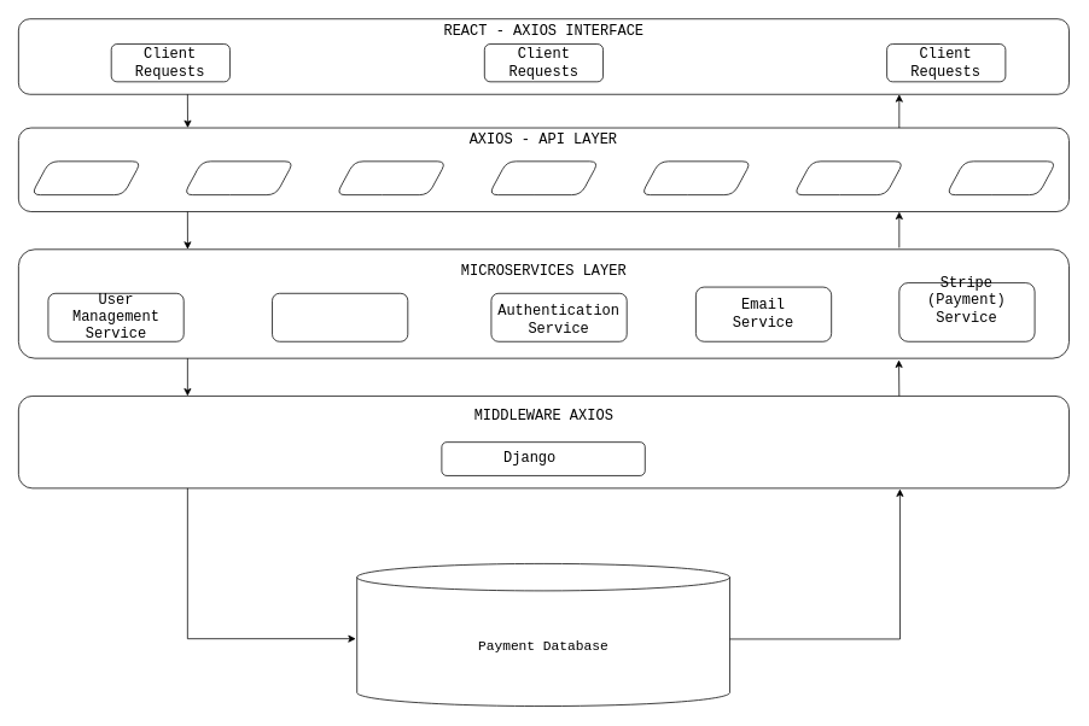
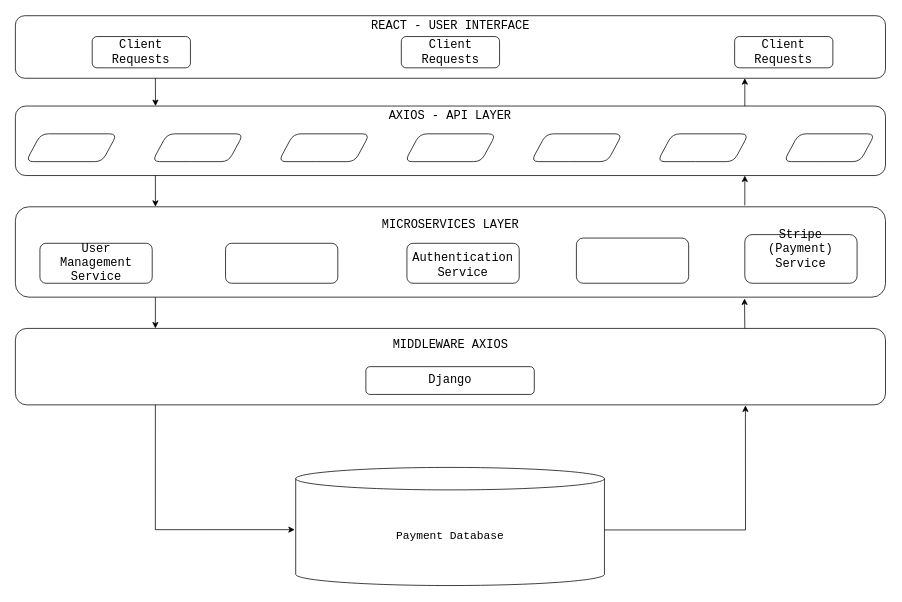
- <mxCell id="28" value="&lt;font style=&quot;font-size: 16px;&quot;&gt;REACT - AXIOS INTERFACE&lt;/font&gt;" style="text;html=1;strokeColor=none;fillColor=none;align=center;verticalAlign=middle;whiteSpace=wrap;rounded=0;fontFamily=Courier New;" parent="2" vertex="1"><mxGeometry x="460.924" width="238.651" height="27.805" as="geometry" /></mxCell>
+ <mxCell id="28" value="&lt;font style=&quot;font-size: 16px;&quot;&gt;REACT - USER INTERFACE&lt;/font&gt;" style="text;html=1;strokeColor=none;fillColor=none;align=center;verticalAlign=middle;whiteSpace=wrap;rounded=0;fontFamily=Courier New;" parent="2" vertex="1"><mxGeometry x="460.924" width="238.651" height="27.805" as="geometry" /></mxCell>
- <mxCell id="15" value="&lt;span style=&quot;font-size: 16px;&quot;&gt;Email &lt;br&gt;Service&lt;/span&gt;" style="text;html=1;strokeColor=none;fillColor=none;align=center;verticalAlign=middle;whiteSpace=wrap;rounded=0;fontFamily=Courier New;" parent="2" vertex="1"><mxGeometry x="748.242" y="312.805" width="149.742" height="27.805" as="geometry" /></mxCell>
- <mxCell id="8" value="&lt;font style=&quot;font-size: 16px;&quot;&gt;Django&lt;/font&gt;" style="text;html=1;strokeColor=none;fillColor=none;align=center;verticalAlign=middle;whiteSpace=wrap;rounded=0;fontFamily=Courier New;" parent="2" vertex="1"><mxGeometry x="536.705" y="472.683" width="56.153" height="27.805" as="geometry" /></mxCell>
+ <mxCell id="8" value="&lt;font style=&quot;font-size: 16px;&quot;&gt;Django&lt;/font&gt;" style="text;html=1;strokeColor=none;fillColor=none;align=center;verticalAlign=middle;whiteSpace=wrap;rounded=0;fontFamily=Courier New;" parent="2" vertex="1"><mxGeometry x="551.705" y="472.683" width="56.153" height="27.805" as="geometry" /></mxCell>
